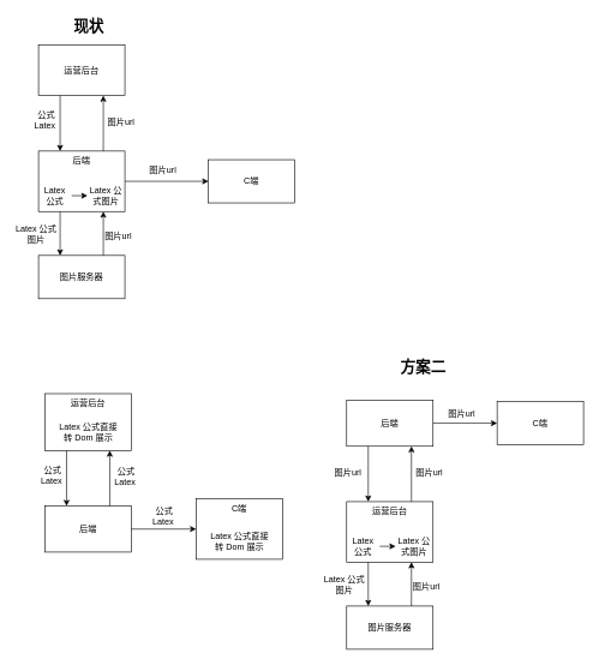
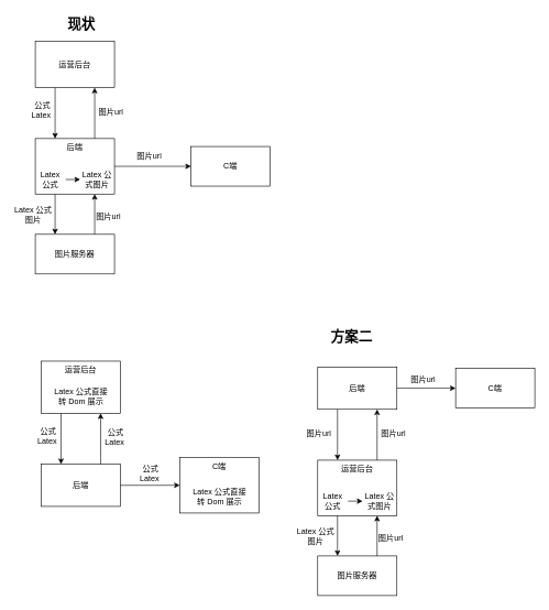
- <mxCell id="17" value="方案二" style="text;html=1;strokeColor=none;fillColor=none;align=center;verticalAlign=middle;whiteSpace=wrap;rounded=0;fontStyle=1;fontSize=21;" vertex="1" parent="1"><mxGeometry x="545.5" y="493" width="83" height="30" as="geometry" /></mxCell>
+ <mxCell id="17" value="方案二" style="text;html=1;strokeColor=none;fillColor=none;align=center;verticalAlign=middle;whiteSpace=wrap;rounded=0;fontStyle=1;fontSize=21;" vertex="1" parent="1"><mxGeometry x="490.5" y="493" width="83" height="30" as="geometry" /></mxCell>
